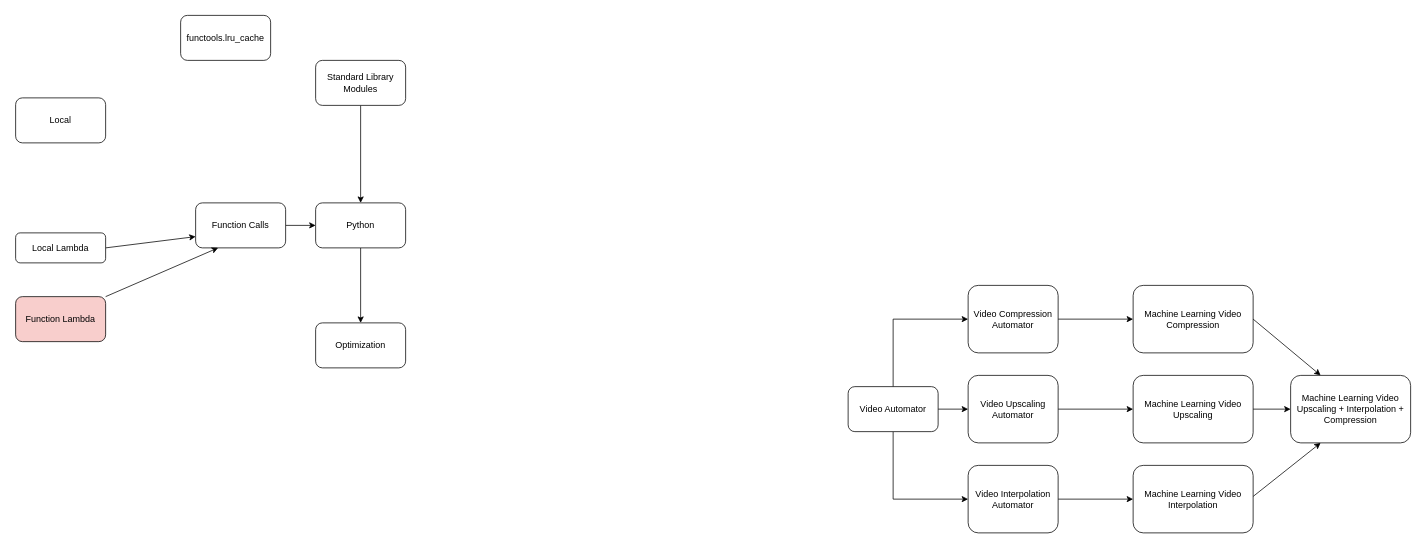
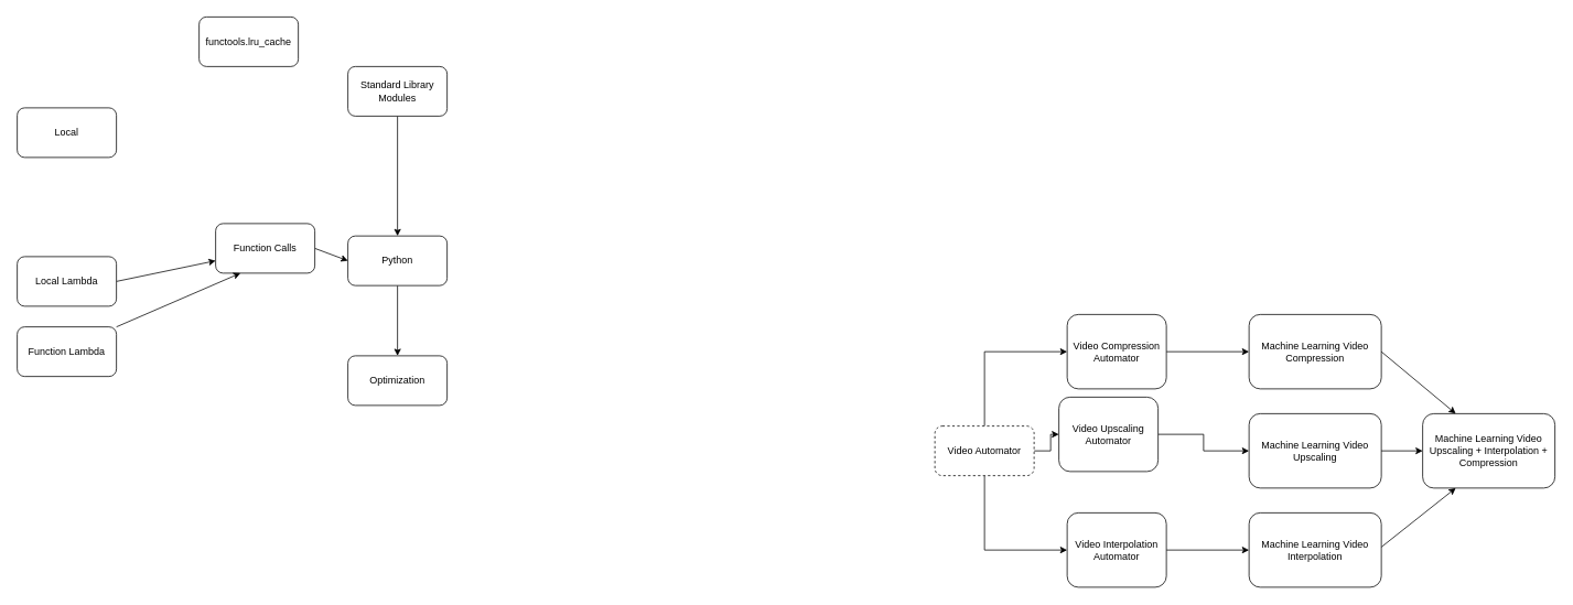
- <mxCell id="21" value="Python" style="rounded=1;whiteSpace=wrap;html=1;" vertex="1" parent="1"><mxGeometry x="420" y="270" width="120" height="60" as="geometry" /></mxCell>
+ <mxCell id="21" value="Python" style="rounded=1;whiteSpace=wrap;html=1;" vertex="1" parent="1"><mxGeometry x="420" y="285" width="120" height="60" as="geometry" /></mxCell>
- <mxCell id="29" value="Local Lambda" style="rounded=1;whiteSpace=wrap;html=1;" vertex="1" parent="1"><mxGeometry x="20" y="310" width="120" height="40" as="geometry" /></mxCell>
+ <mxCell id="29" value="Local Lambda" style="rounded=1;whiteSpace=wrap;html=1;" vertex="1" parent="1"><mxGeometry x="20" y="310" width="120" height="60" as="geometry" /></mxCell>
- <mxCell id="31" value="Function Lambda" style="rounded=1;whiteSpace=wrap;html=1;fillColor=#f8cecc;" vertex="1" parent="1"><mxGeometry x="20" y="395" width="120" height="60" as="geometry" /></mxCell>
+ <mxCell id="31" value="Function Lambda" style="rounded=1;whiteSpace=wrap;html=1;" vertex="1" parent="1"><mxGeometry x="20" y="395" width="120" height="60" as="geometry" /></mxCell>
- <mxCell id="18" value="Video Automator" style="rounded=1;whiteSpace=wrap;html=1;" vertex="1" parent="1"><mxGeometry x="1130" y="515" width="120" height="60" as="geometry" /></mxCell>
+ <mxCell id="18" value="Video Automator" style="rounded=1;whiteSpace=wrap;html=1;dashed=1;" vertex="1" parent="1"><mxGeometry x="1130" y="515" width="120" height="60" as="geometry" /></mxCell>
- <mxCell id="12" value="Video Upscaling Automator" style="whiteSpace=wrap;html=1;rounded=1;" vertex="1" parent="1"><mxGeometry x="1290" y="500" width="120" height="90" as="geometry" /></mxCell>
+ <mxCell id="12" value="Video Upscaling Automator" style="whiteSpace=wrap;html=1;rounded=1;" vertex="1" parent="1"><mxGeometry x="1280" y="480" width="120" height="90" as="geometry" /></mxCell>
